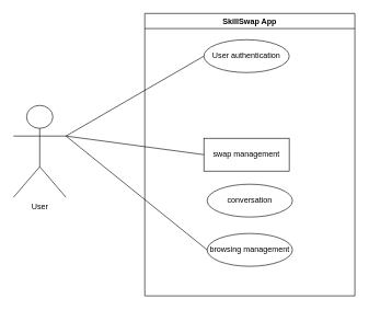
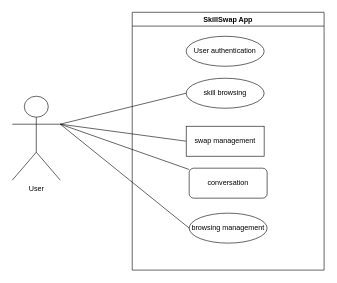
- <mxCell id="9" value="" style="endArrow=none;html=1;rounded=0;exitX=1;exitY=0.333;exitDx=0;exitDy=0;exitPerimeter=0;entryX=0;entryY=0.5;entryDx=0;entryDy=0;" edge="1" parent="1" source="8" target="3"><mxGeometry width="50" height="50" relative="1" as="geometry"><mxPoint x="250" y="160" as="sourcePoint" /><mxPoint x="300" y="110" as="targetPoint" /></mxGeometry></mxCell>
+ <mxCell id="9" value="" style="endArrow=none;html=1;rounded=0;exitX=1;exitY=0.333;exitDx=0;exitDy=0;exitPerimeter=0;" edge="1" parent="1" source="8" target="6"><mxGeometry width="50" height="50" relative="1" as="geometry"><mxPoint x="250" y="160" as="sourcePoint" /><mxPoint x="300" y="110" as="targetPoint" /></mxGeometry></mxCell>
+ <mxCell id="4" value="skill browsing" style="ellipse;whiteSpace=wrap;html=1;" vertex="1" parent="2"><mxGeometry x="90" y="110" width="130" height="50" as="geometry" /></mxCell>
+ <mxCell id="10" value="" style="endArrow=none;html=1;rounded=0;exitX=1;exitY=0.333;exitDx=0;exitDy=0;exitPerimeter=0;entryX=0;entryY=0.5;entryDx=0;entryDy=0;" edge="1" parent="1" source="8" target="4"><mxGeometry width="50" height="50" relative="1" as="geometry"><mxPoint x="250" y="240" as="sourcePoint" /><mxPoint x="300" y="190" as="targetPoint" /></mxGeometry></mxCell>
- <mxCell id="6" value="conversation" style="ellipse;whiteSpace=wrap;html=1;" vertex="1" parent="2"><mxGeometry x="95" y="260" width="130" height="50" as="geometry" /></mxCell>
+ <mxCell id="6" value="conversation" style="whiteSpace=wrap;html=1;rounded=1;" vertex="1" parent="2"><mxGeometry x="95" y="260" width="130" height="50" as="geometry" /></mxCell>
